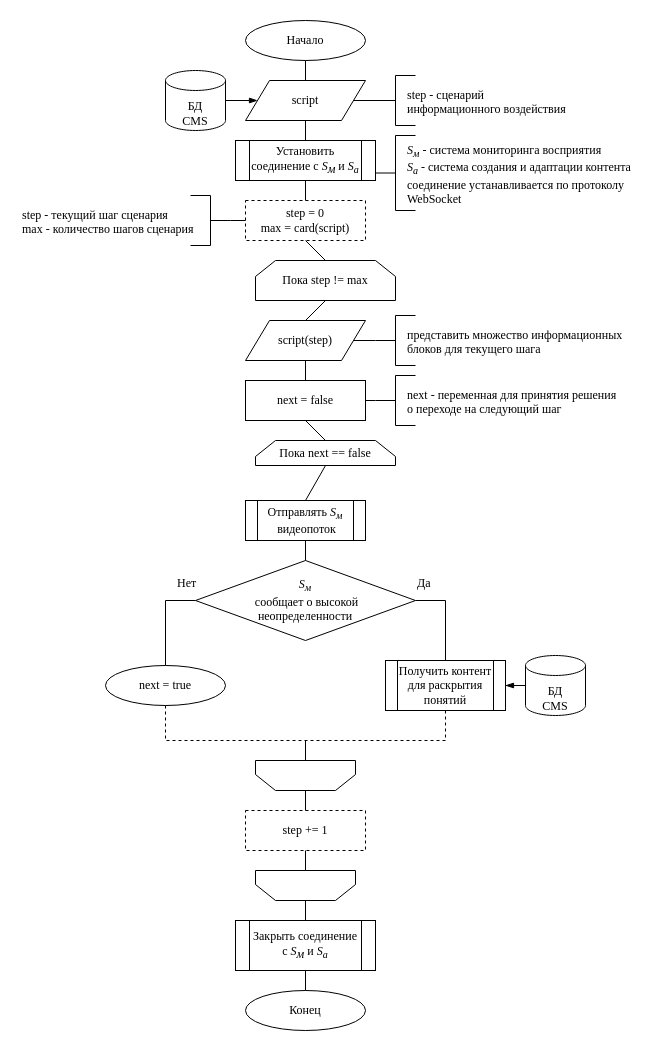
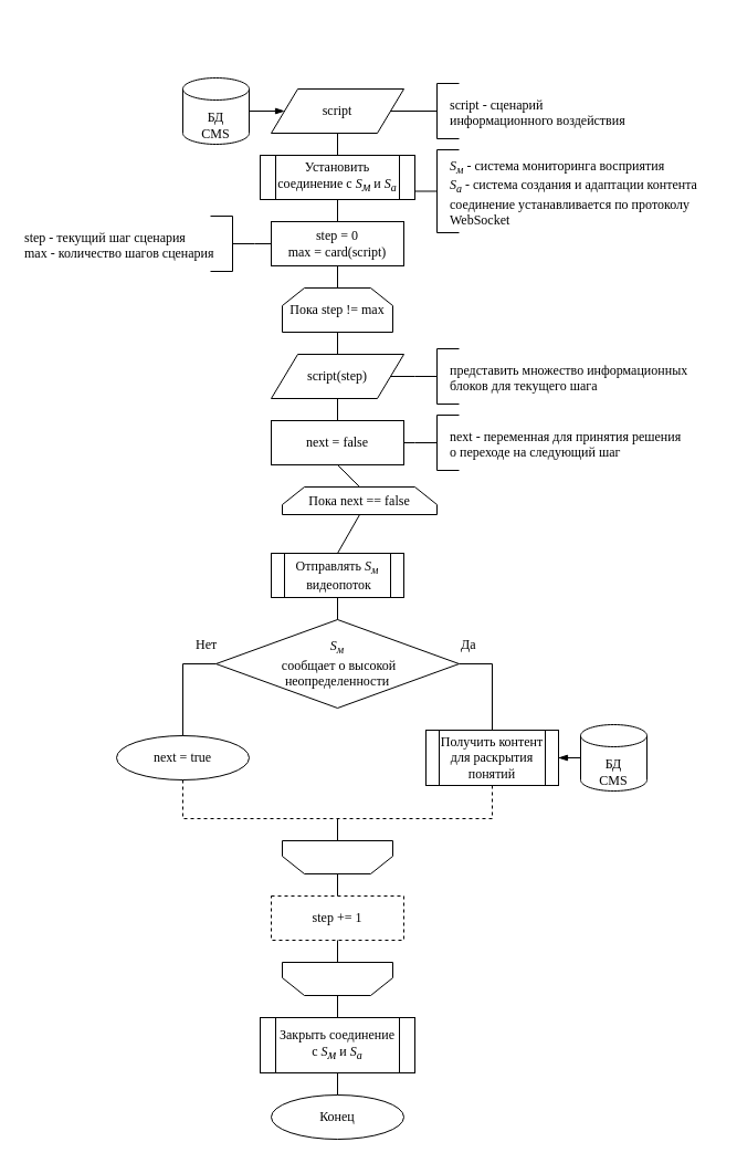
- <mxCell id="2" value="Начало" style="ellipse;whiteSpace=wrap;html=1;fontFamily=Times New Roman;spacing=0;" vertex="1" parent="1"><mxGeometry x="245" y="20" width="120" height="40" as="geometry" /></mxCell>
- <mxCell id="19" value="" style="endArrow=none;html=1;fontFamily=Times New Roman;entryX=0.5;entryY=1;entryDx=0;entryDy=0;exitX=0.5;exitY=0;exitDx=0;exitDy=0;" edge="1" parent="1" source="5" target="2"><mxGeometry width="50" height="50" relative="1" as="geometry"><mxPoint x="155" y="130" as="sourcePoint" /><mxPoint x="205" y="80" as="targetPoint" /></mxGeometry></mxCell>
- <mxCell id="40" value="step - сценарий&lt;br&gt;информационного воздействия&lt;br&gt;" style="text;html=1;resizable=0;points=[];autosize=1;align=left;verticalAlign=top;spacingTop=-4;fontFamily=Times New Roman;" vertex="1" parent="1"><mxGeometry x="405" y="85" width="170" height="30" as="geometry" /></mxCell>
+ <mxCell id="40" value="script - сценарий&lt;br&gt;информационного воздействия&lt;br&gt;" style="text;html=1;resizable=0;points=[];autosize=1;align=left;verticalAlign=top;spacingTop=-4;fontFamily=Times New Roman;" vertex="1" parent="1"><mxGeometry x="405" y="85" width="170" height="30" as="geometry" /></mxCell>
- <mxCell id="4" value="step = 0&lt;br&gt;max = card(script)&lt;br&gt;" style="rounded=0;whiteSpace=wrap;html=1;fontFamily=Times New Roman;spacing=0;dashed=1;" vertex="1" parent="1"><mxGeometry x="245" y="200" width="120" height="40" as="geometry" /></mxCell>
+ <mxCell id="4" value="step = 0&lt;br&gt;max = card(script)&lt;br&gt;" style="rounded=0;whiteSpace=wrap;html=1;fontFamily=Times New Roman;spacing=0;" vertex="1" parent="1"><mxGeometry x="245" y="200" width="120" height="40" as="geometry" /></mxCell>
- <mxCell id="6" value="Пока step != max" style="shape=loopLimit;whiteSpace=wrap;html=1;fontFamily=Times New Roman;spacing=0;" vertex="1" parent="1"><mxGeometry x="255" y="260" width="140" height="40" as="geometry" /></mxCell>
+ <mxCell id="6" value="Пока step != max" style="shape=loopLimit;whiteSpace=wrap;html=1;fontFamily=Times New Roman;spacing=0;" vertex="1" parent="1"><mxGeometry x="255" y="260" width="100" height="40" as="geometry" /></mxCell>
